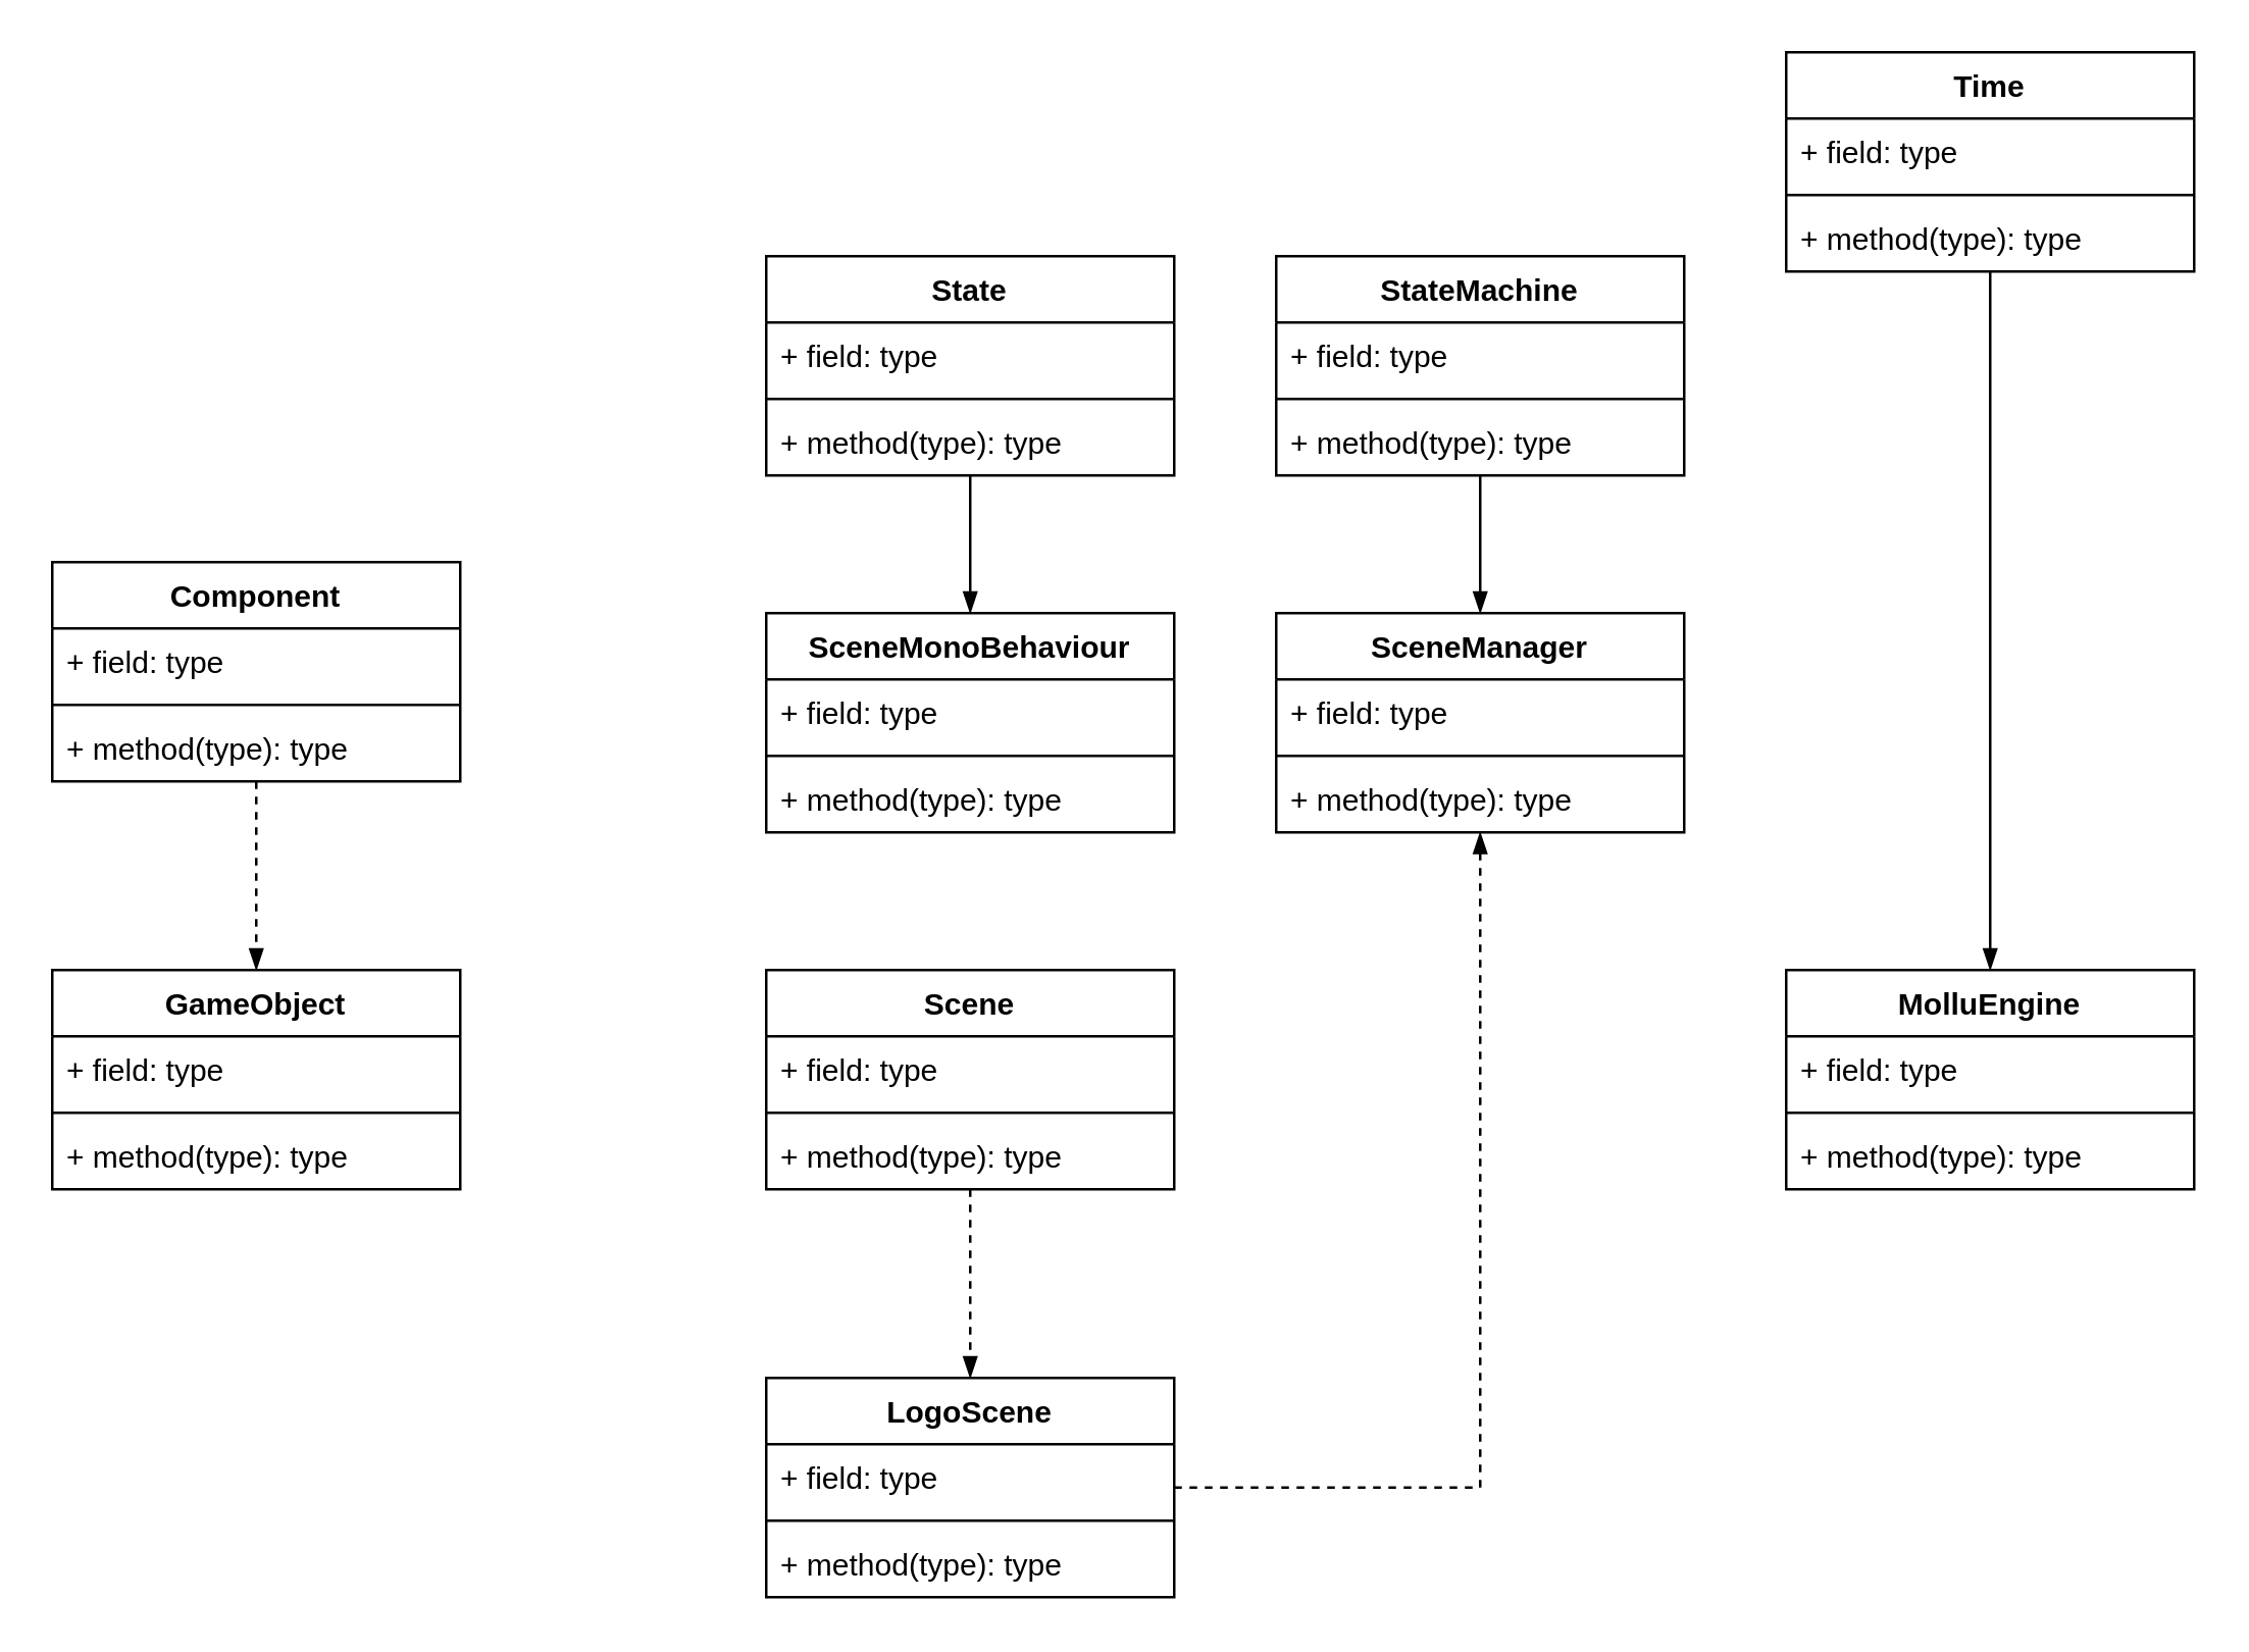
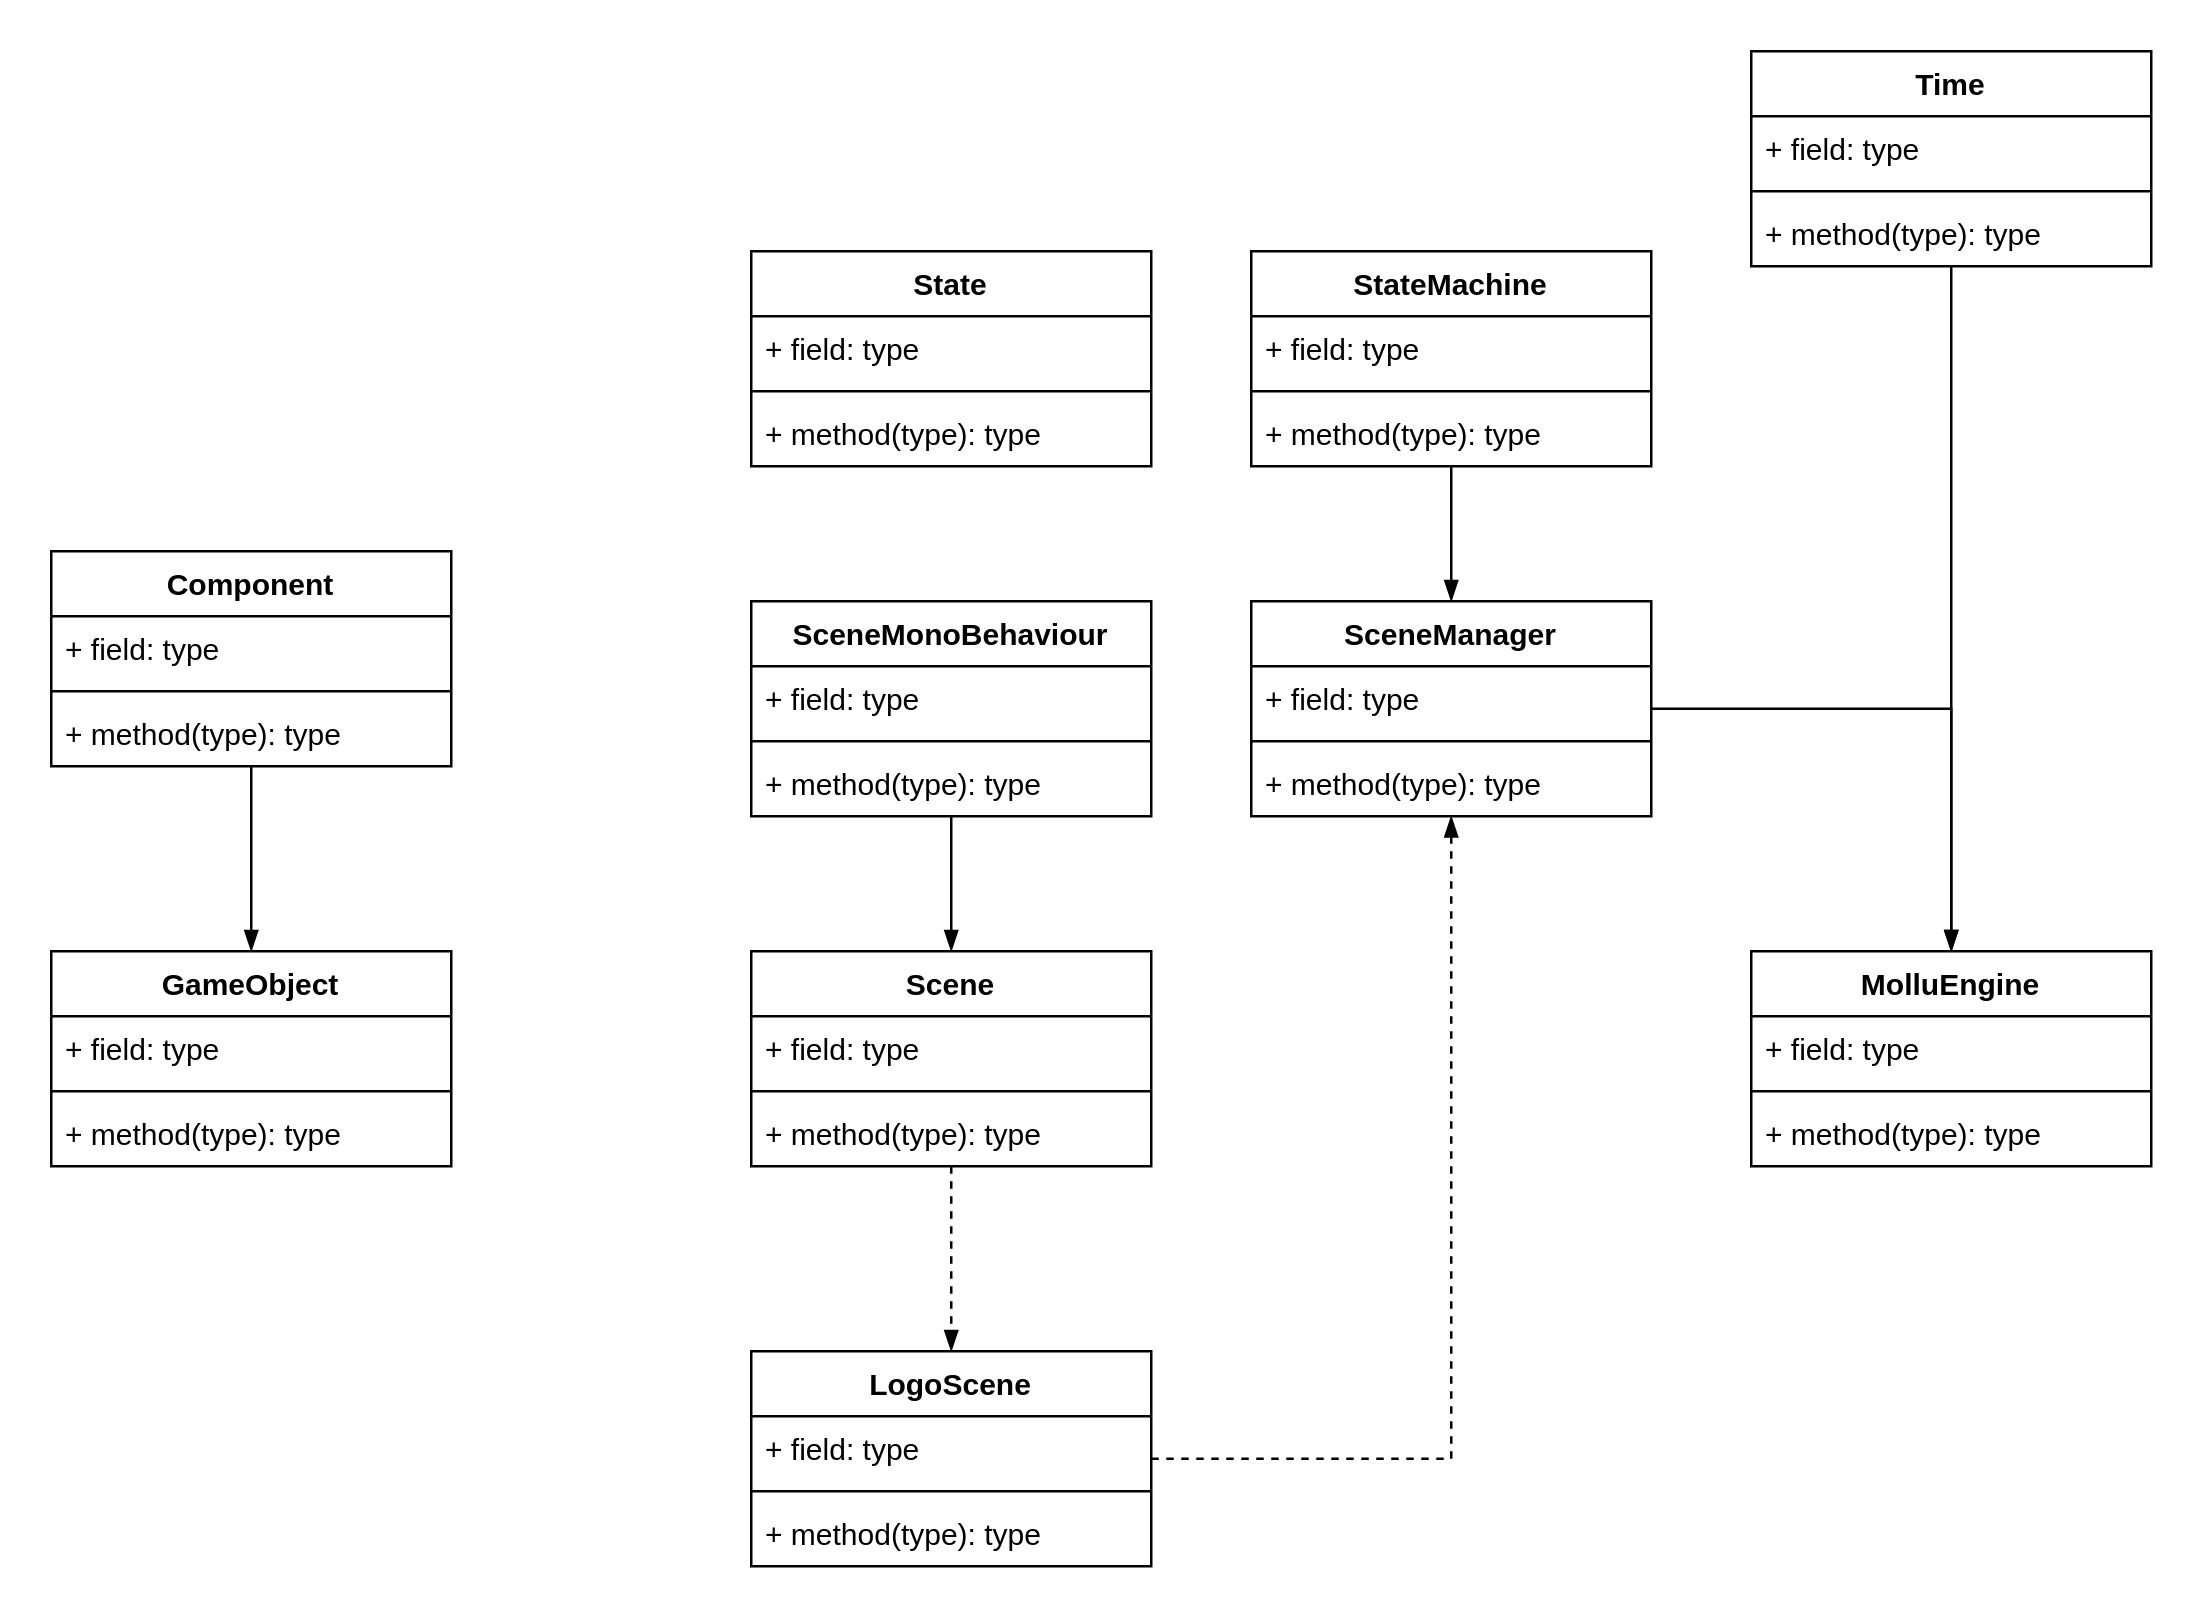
- <mxCell id="6" style="edgeStyle=orthogonalEdgeStyle;rounded=0;orthogonalLoop=1;jettySize=auto;html=1;entryX=0.5;entryY=0;entryDx=0;entryDy=0;endArrow=blockThin;endFill=1;" edge="1" parent="1" source="7" target="12"><mxGeometry relative="1" as="geometry" /></mxCell>
+ <mxCell id="31" style="edgeStyle=orthogonalEdgeStyle;rounded=0;orthogonalLoop=1;jettySize=auto;html=1;endArrow=blockThin;endFill=1;" edge="1" parent="1" source="32" target="2"><mxGeometry relative="1" as="geometry" /></mxCell>
- <mxCell id="41" style="edgeStyle=orthogonalEdgeStyle;rounded=0;orthogonalLoop=1;jettySize=auto;html=1;endArrow=blockThin;endFill=1;dashed=1;" edge="1" parent="1" source="42" target="46"><mxGeometry relative="1" as="geometry" /></mxCell>
+ <mxCell id="41" style="edgeStyle=orthogonalEdgeStyle;rounded=0;orthogonalLoop=1;jettySize=auto;html=1;endArrow=blockThin;endFill=1;" edge="1" parent="1" source="42" target="46"><mxGeometry relative="1" as="geometry" /></mxCell>
+ <mxCell id="11" style="edgeStyle=orthogonalEdgeStyle;rounded=0;orthogonalLoop=1;jettySize=auto;html=1;entryX=0.5;entryY=0;entryDx=0;entryDy=0;endArrow=blockThin;endFill=1;" edge="1" parent="1" source="12" target="17"><mxGeometry relative="1" as="geometry" /></mxCell>
